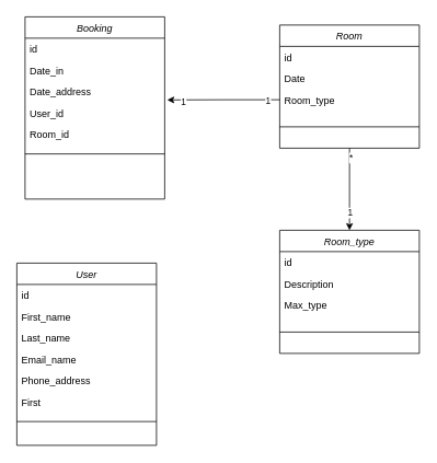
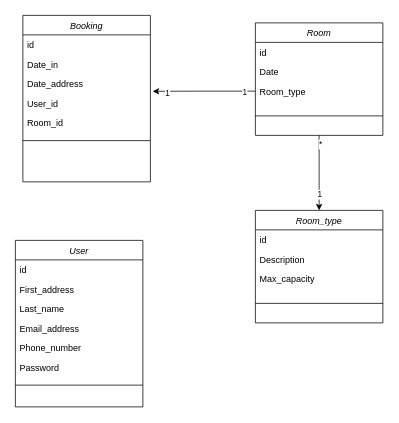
- <mxCell id="18" value="Max_type" style="text;align=left;verticalAlign=top;spacingLeft=4;spacingRight=4;overflow=hidden;rotatable=0;points=[[0,0.5],[1,0.5]];portConstraint=eastwest;rounded=0;shadow=0;html=0;" vertex="1" parent="15"><mxGeometry y="78" width="170" height="26" as="geometry" /></mxCell>
+ <mxCell id="18" value="Max_capacity" style="text;align=left;verticalAlign=top;spacingLeft=4;spacingRight=4;overflow=hidden;rotatable=0;points=[[0,0.5],[1,0.5]];portConstraint=eastwest;rounded=0;shadow=0;html=0;" vertex="1" parent="15"><mxGeometry y="78" width="170" height="26" as="geometry" /></mxCell>
- <mxCell id="4" value="First_name" style="text;align=left;verticalAlign=top;spacingLeft=4;spacingRight=4;overflow=hidden;rotatable=0;points=[[0,0.5],[1,0.5]];portConstraint=eastwest;" parent="2" vertex="1"><mxGeometry y="52" width="170" height="26" as="geometry" /></mxCell>
+ <mxCell id="4" value="First_address" style="text;align=left;verticalAlign=top;spacingLeft=4;spacingRight=4;overflow=hidden;rotatable=0;points=[[0,0.5],[1,0.5]];portConstraint=eastwest;" parent="2" vertex="1"><mxGeometry y="52" width="170" height="26" as="geometry" /></mxCell>
- <mxCell id="6" value="Email_name" style="text;align=left;verticalAlign=top;spacingLeft=4;spacingRight=4;overflow=hidden;rotatable=0;points=[[0,0.5],[1,0.5]];portConstraint=eastwest;rounded=0;shadow=0;html=0;" parent="2" vertex="1"><mxGeometry y="104" width="170" height="26" as="geometry" /></mxCell>
+ <mxCell id="6" value="Email_address" style="text;align=left;verticalAlign=top;spacingLeft=4;spacingRight=4;overflow=hidden;rotatable=0;points=[[0,0.5],[1,0.5]];portConstraint=eastwest;rounded=0;shadow=0;html=0;" parent="2" vertex="1"><mxGeometry y="104" width="170" height="26" as="geometry" /></mxCell>
- <mxCell id="7" value="Phone_address" style="text;align=left;verticalAlign=top;spacingLeft=4;spacingRight=4;overflow=hidden;rotatable=0;points=[[0,0.5],[1,0.5]];portConstraint=eastwest;rounded=0;shadow=0;html=0;" vertex="1" parent="2"><mxGeometry y="130" width="170" height="26" as="geometry" /></mxCell>
+ <mxCell id="7" value="Phone_number" style="text;align=left;verticalAlign=top;spacingLeft=4;spacingRight=4;overflow=hidden;rotatable=0;points=[[0,0.5],[1,0.5]];portConstraint=eastwest;rounded=0;shadow=0;html=0;" vertex="1" parent="2"><mxGeometry y="130" width="170" height="26" as="geometry" /></mxCell>
- <mxCell id="8" value="First" style="text;align=left;verticalAlign=top;spacingLeft=4;spacingRight=4;overflow=hidden;rotatable=0;points=[[0,0.5],[1,0.5]];portConstraint=eastwest;rounded=0;shadow=0;html=0;" vertex="1" parent="2"><mxGeometry y="156" width="170" height="26" as="geometry" /></mxCell>
+ <mxCell id="8" value="Password" style="text;align=left;verticalAlign=top;spacingLeft=4;spacingRight=4;overflow=hidden;rotatable=0;points=[[0,0.5],[1,0.5]];portConstraint=eastwest;rounded=0;shadow=0;html=0;" vertex="1" parent="2"><mxGeometry y="156" width="170" height="26" as="geometry" /></mxCell>
